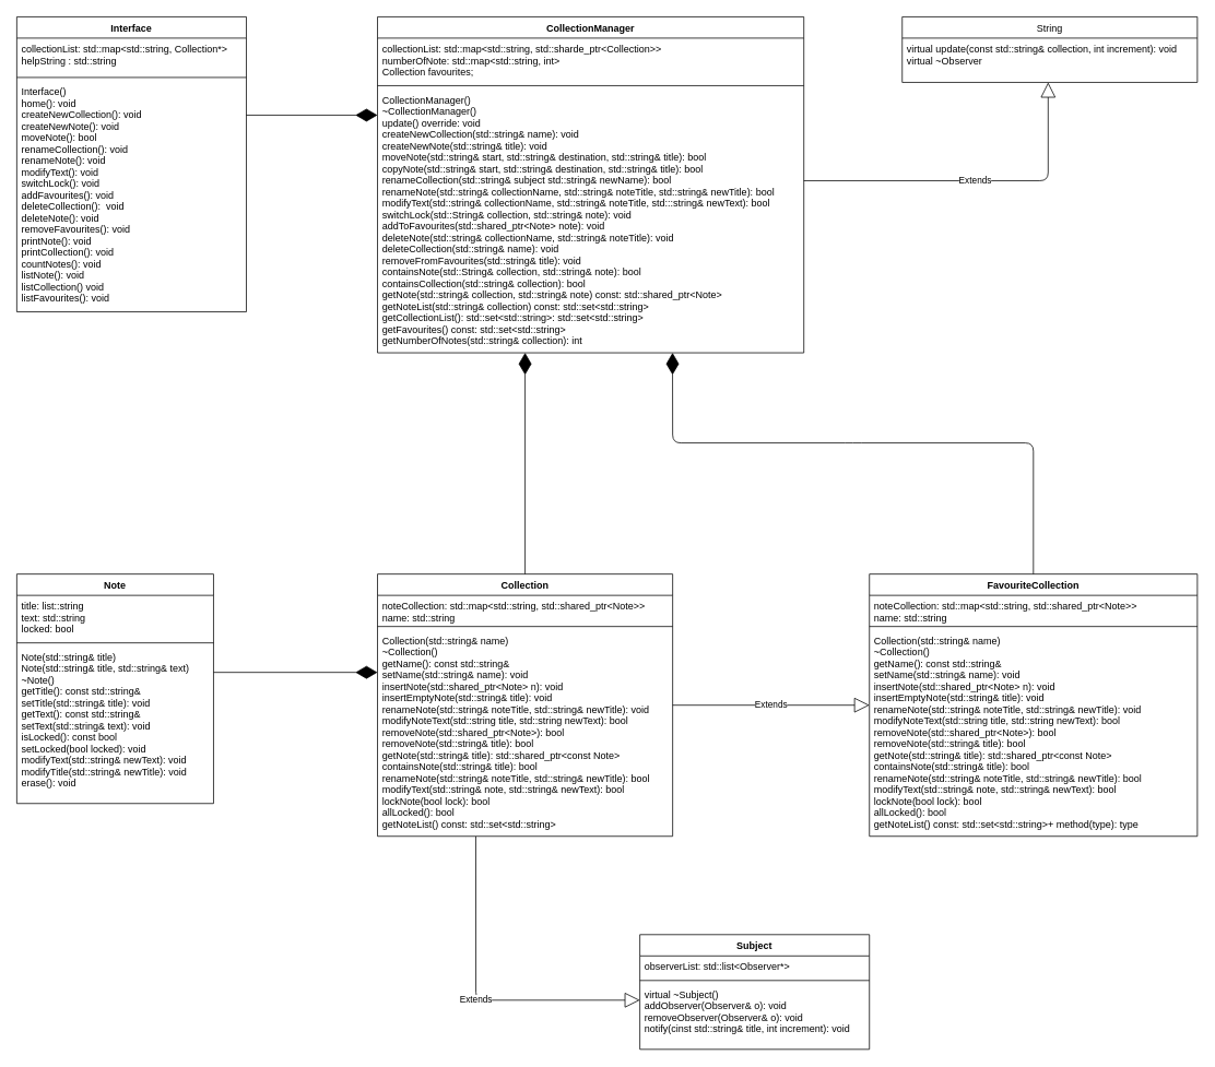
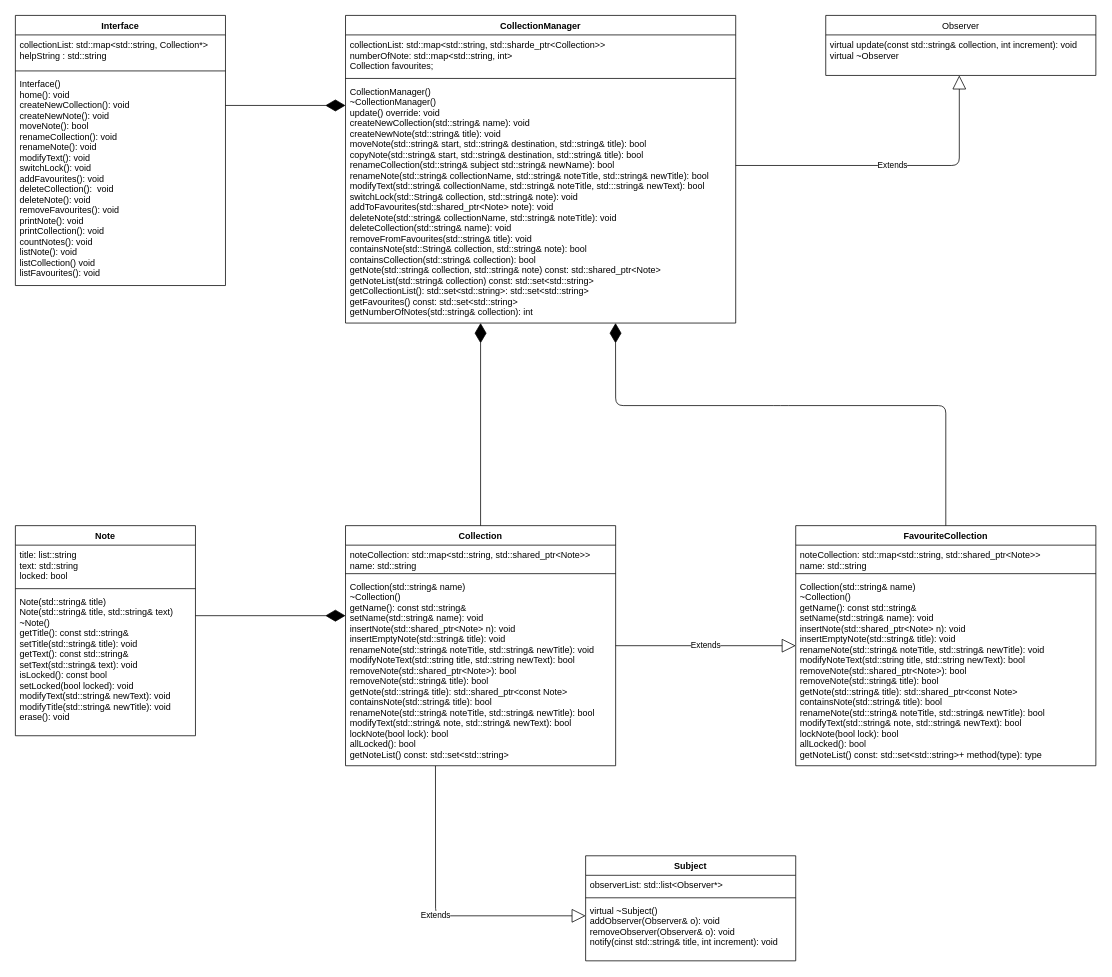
- <mxCell id="25" value="String" style="swimlane;fontStyle=0;childLayout=stackLayout;horizontal=1;startSize=26;fillColor=none;horizontalStack=0;resizeParent=1;resizeParentMax=0;resizeLast=0;collapsible=1;marginBottom=0;" parent="1" vertex="1"><mxGeometry x="1100" y="20" width="360" height="80" as="geometry" /></mxCell>
+ <mxCell id="25" value="Observer" style="swimlane;fontStyle=0;childLayout=stackLayout;horizontal=1;startSize=26;fillColor=none;horizontalStack=0;resizeParent=1;resizeParentMax=0;resizeLast=0;collapsible=1;marginBottom=0;" parent="1" vertex="1"><mxGeometry x="1100" y="20" width="360" height="80" as="geometry" /></mxCell>
